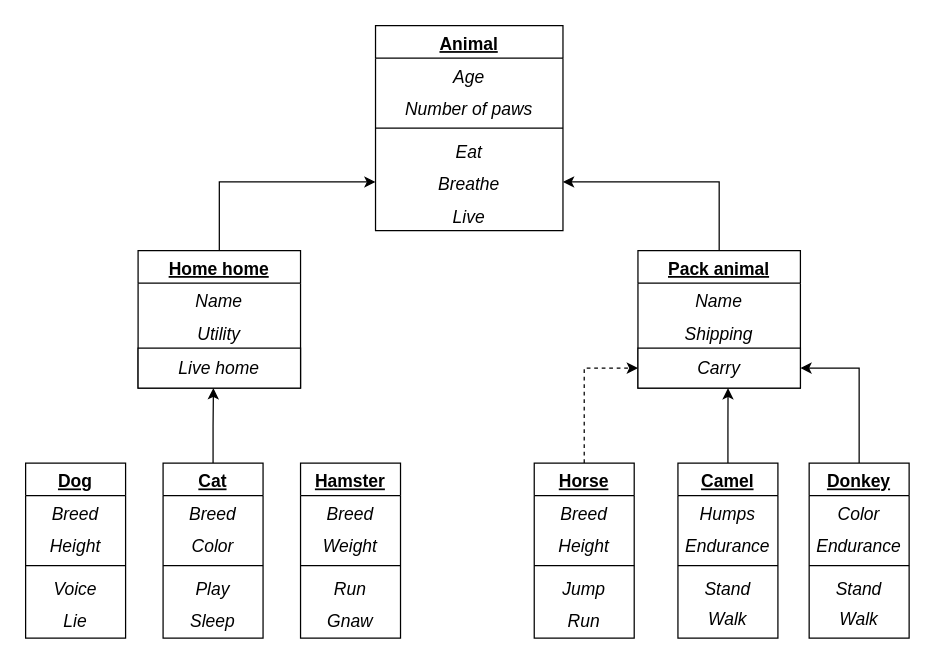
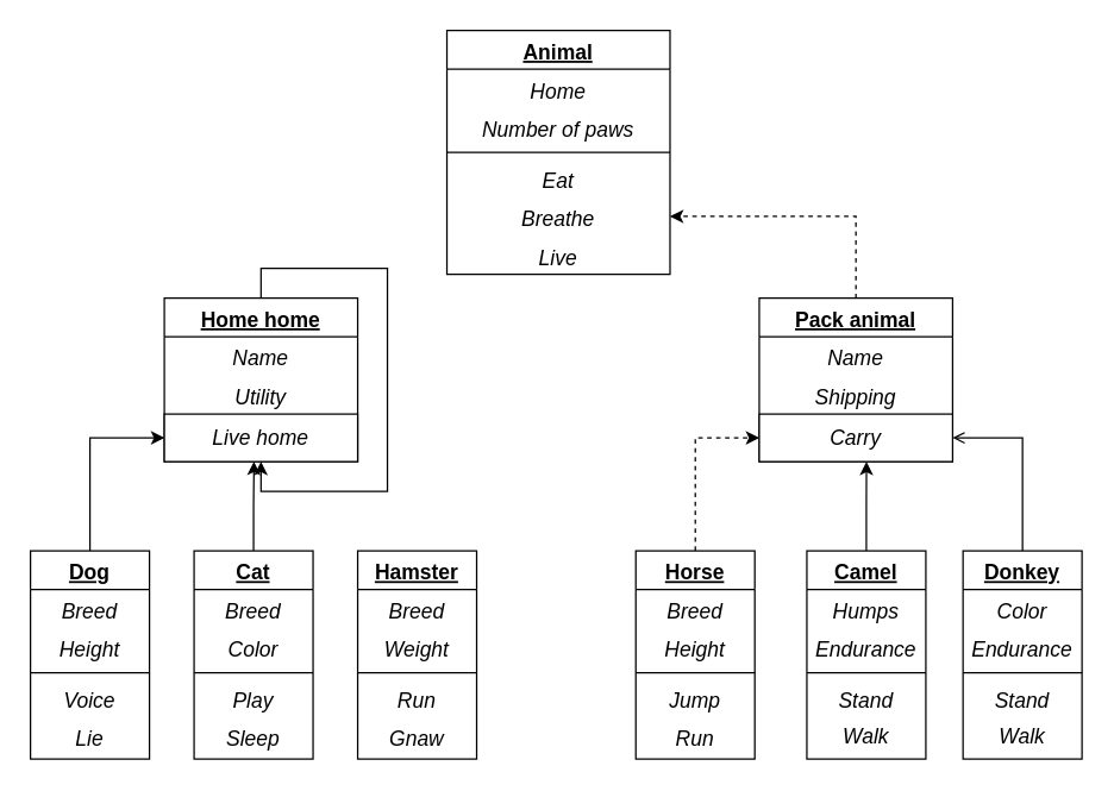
- <mxCell id="54" value="Age" style="text;align=center;verticalAlign=top;spacingLeft=4;spacingRight=4;overflow=hidden;rotatable=0;points=[[0,0.5],[1,0.5]];portConstraint=eastwest;fontSize=14;fontStyle=2" vertex="1" parent="53"><mxGeometry y="26" width="150" height="26" as="geometry" /></mxCell>
+ <mxCell id="54" value="Home" style="text;align=center;verticalAlign=top;spacingLeft=4;spacingRight=4;overflow=hidden;rotatable=0;points=[[0,0.5],[1,0.5]];portConstraint=eastwest;fontSize=14;fontStyle=2" vertex="1" parent="53"><mxGeometry y="26" width="150" height="26" as="geometry" /></mxCell>
- <mxCell id="43" style="edgeStyle=orthogonalEdgeStyle;rounded=0;orthogonalLoop=1;jettySize=auto;html=1;exitX=0.5;exitY=0;exitDx=0;exitDy=0;entryX=0;entryY=0.5;entryDx=0;entryDy=0;fontSize=14;" edge="1" parent="1" source="44" target="58"><mxGeometry relative="1" as="geometry" /></mxCell>
+ <mxCell id="43" style="edgeStyle=orthogonalEdgeStyle;rounded=0;orthogonalLoop=1;jettySize=auto;html=1;exitX=0.5;exitY=0;exitDx=0;exitDy=0;fontSize=14;" edge="1" parent="1" source="44" target="47"><mxGeometry relative="1" as="geometry" /></mxCell>
- <mxCell id="48" style="edgeStyle=orthogonalEdgeStyle;rounded=0;orthogonalLoop=1;jettySize=auto;html=1;exitX=0.5;exitY=0;exitDx=0;exitDy=0;entryX=1;entryY=0.5;entryDx=0;entryDy=0;fontSize=14;" edge="1" parent="1" source="49" target="58"><mxGeometry relative="1" as="geometry" /></mxCell>
+ <mxCell id="48" style="edgeStyle=orthogonalEdgeStyle;rounded=0;orthogonalLoop=1;jettySize=auto;html=1;exitX=0.5;exitY=0;exitDx=0;exitDy=0;entryX=1;entryY=0.5;entryDx=0;entryDy=0;fontSize=14;dashed=1;" edge="1" parent="1" source="49" target="58"><mxGeometry relative="1" as="geometry" /></mxCell>
- <mxCell id="36" style="edgeStyle=orthogonalEdgeStyle;rounded=0;orthogonalLoop=1;jettySize=auto;html=1;exitX=0.5;exitY=0;exitDx=0;exitDy=0;entryX=1;entryY=0.5;entryDx=0;entryDy=0;fontSize=14;" edge="1" parent="1" source="37" target="52"><mxGeometry relative="1" as="geometry" /></mxCell>
+ <mxCell id="36" style="edgeStyle=orthogonalEdgeStyle;rounded=0;orthogonalLoop=1;jettySize=auto;html=1;exitX=0.5;exitY=0;exitDx=0;exitDy=0;entryX=1;entryY=0.5;entryDx=0;entryDy=0;fontSize=14;endArrow=open;" edge="1" parent="1" source="37" target="52"><mxGeometry relative="1" as="geometry" /></mxCell>
+ <mxCell id="2" style="edgeStyle=orthogonalEdgeStyle;rounded=0;orthogonalLoop=1;jettySize=auto;html=1;exitX=0.5;exitY=0;exitDx=0;exitDy=0;entryX=0;entryY=0.5;entryDx=0;entryDy=0;fontSize=14;" edge="1" parent="1" source="3" target="47"><mxGeometry relative="1" as="geometry" /></mxCell>
